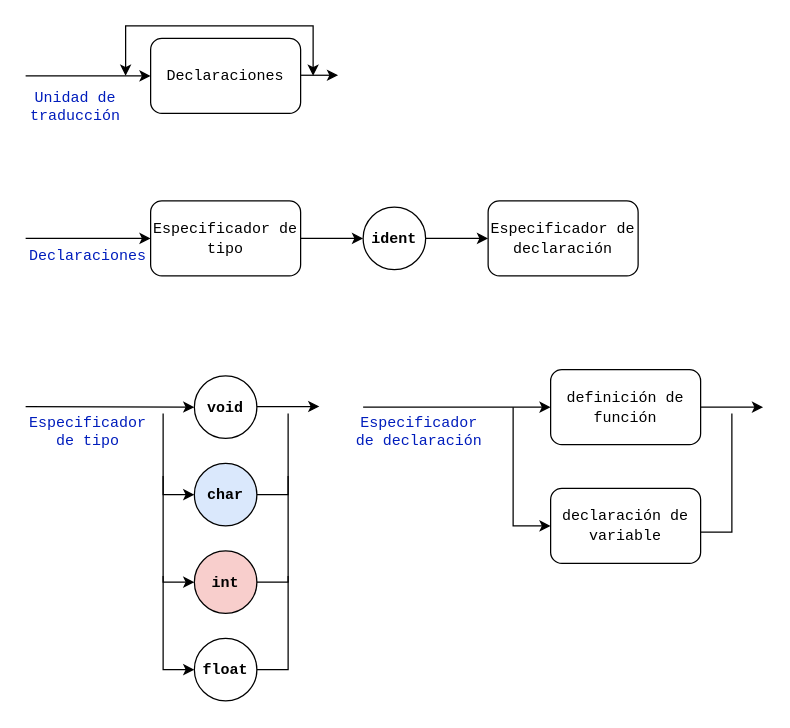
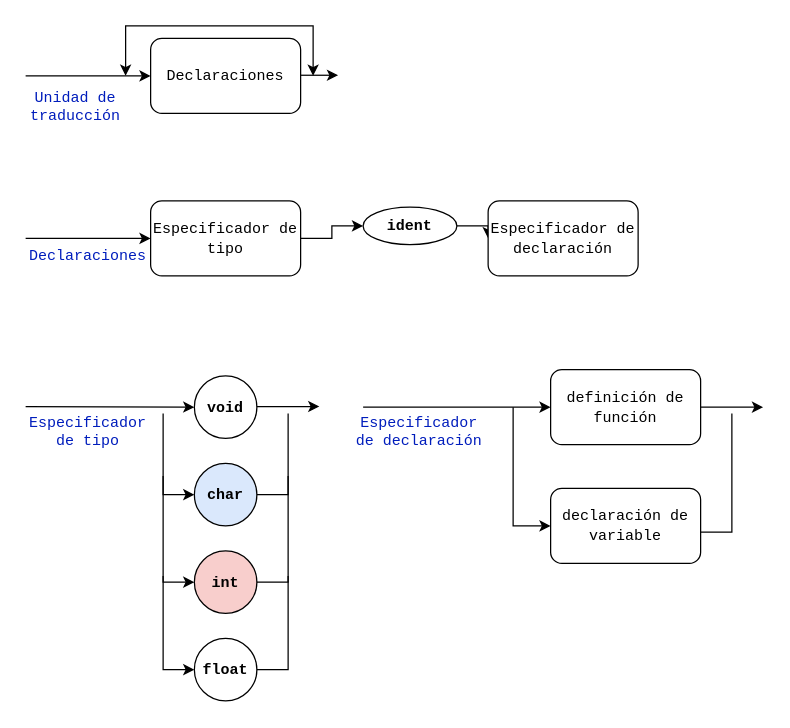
- <mxCell id="12" value="&lt;b&gt;&lt;font face=&quot;Courier New&quot;&gt;ident&lt;/font&gt;&lt;/b&gt;" style="ellipse;whiteSpace=wrap;html=1;" parent="1" vertex="1"><mxGeometry x="290" y="165" width="50" height="50" as="geometry" /></mxCell>
+ <mxCell id="12" value="&lt;b&gt;&lt;font face=&quot;Courier New&quot;&gt;ident&lt;/font&gt;&lt;/b&gt;" style="ellipse;whiteSpace=wrap;html=1;" parent="1" vertex="1"><mxGeometry x="290" y="165" width="75" height="30" as="geometry" /></mxCell>
